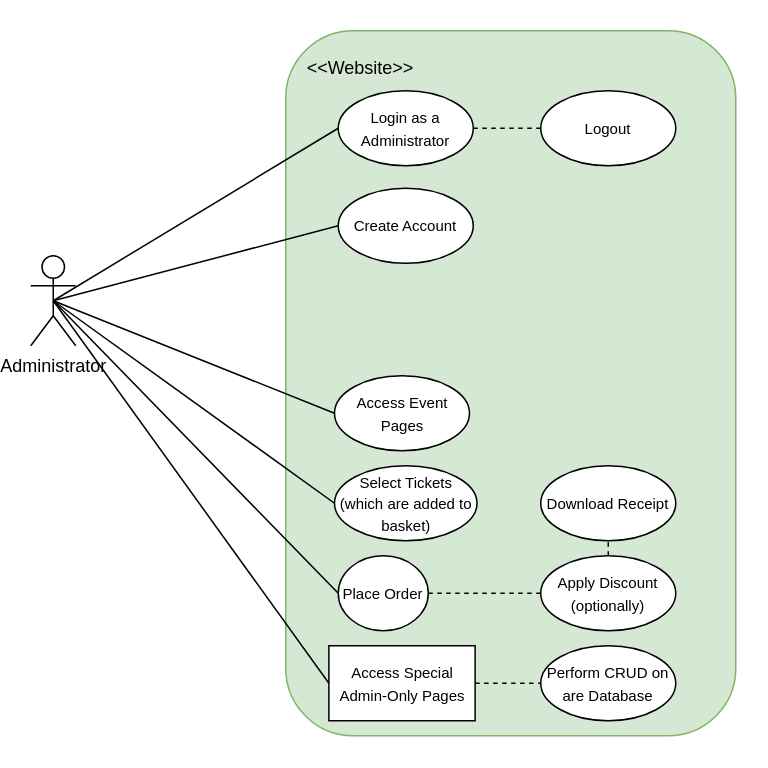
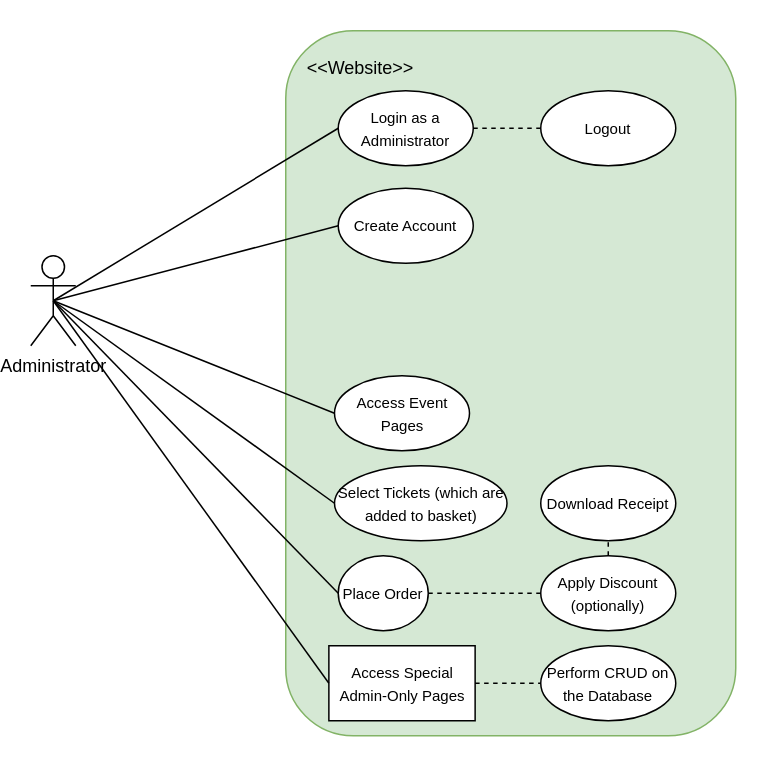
- <mxCell id="8" value="&lt;font style=&quot;font-size: 10px;&quot;&gt;Select Tickets (which are added to basket)&lt;/font&gt;" style="ellipse;whiteSpace=wrap;html=1;" parent="1" vertex="1"><mxGeometry x="222.5" y="310" width="95" height="50" as="geometry" /></mxCell>
+ <mxCell id="8" value="&lt;font style=&quot;font-size: 10px;&quot;&gt;Select Tickets (which are added to basket)&lt;/font&gt;" style="ellipse;whiteSpace=wrap;html=1;" parent="1" vertex="1"><mxGeometry x="222.5" y="310" width="115" height="50" as="geometry" /></mxCell>
- <mxCell id="23" value="&lt;span style=&quot;font-size: 10px;&quot;&gt;Perform CRUD on are Database&lt;/span&gt;" style="ellipse;whiteSpace=wrap;html=1;" vertex="1" parent="1"><mxGeometry x="360" y="430" width="90" height="50" as="geometry" /></mxCell>
+ <mxCell id="23" value="&lt;span style=&quot;font-size: 10px;&quot;&gt;Perform CRUD on the Database&lt;/span&gt;" style="ellipse;whiteSpace=wrap;html=1;" vertex="1" parent="1"><mxGeometry x="360" y="430" width="90" height="50" as="geometry" /></mxCell>
